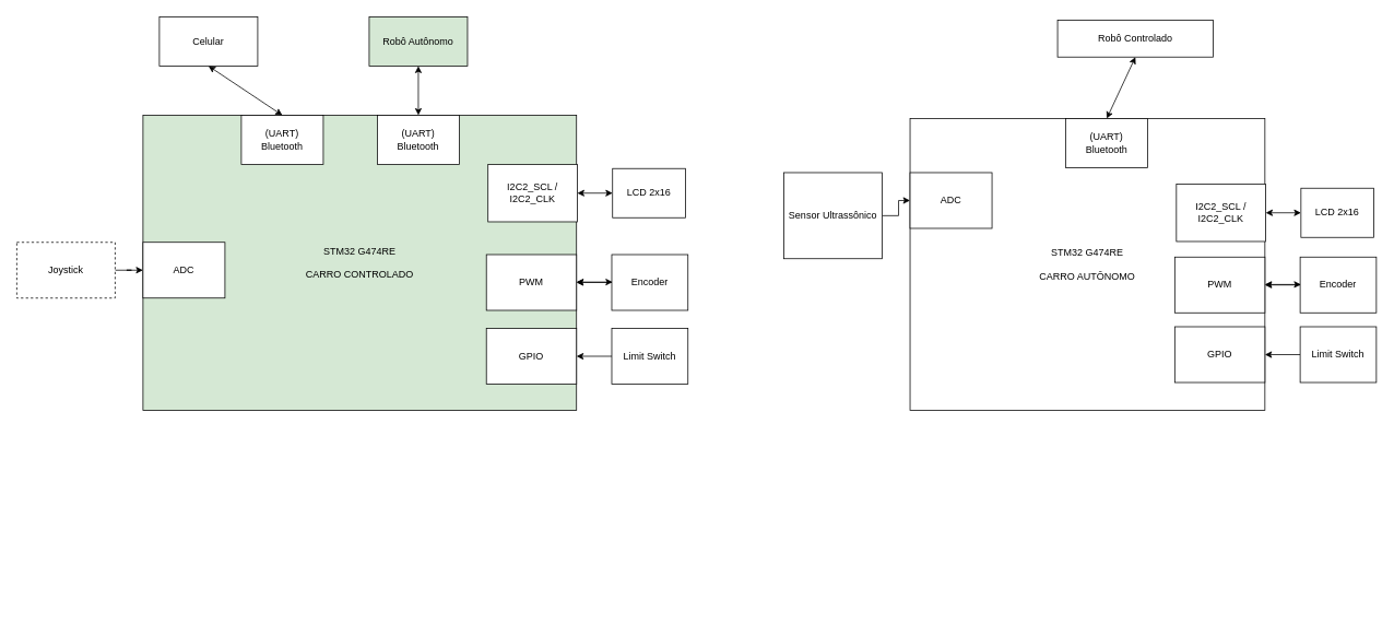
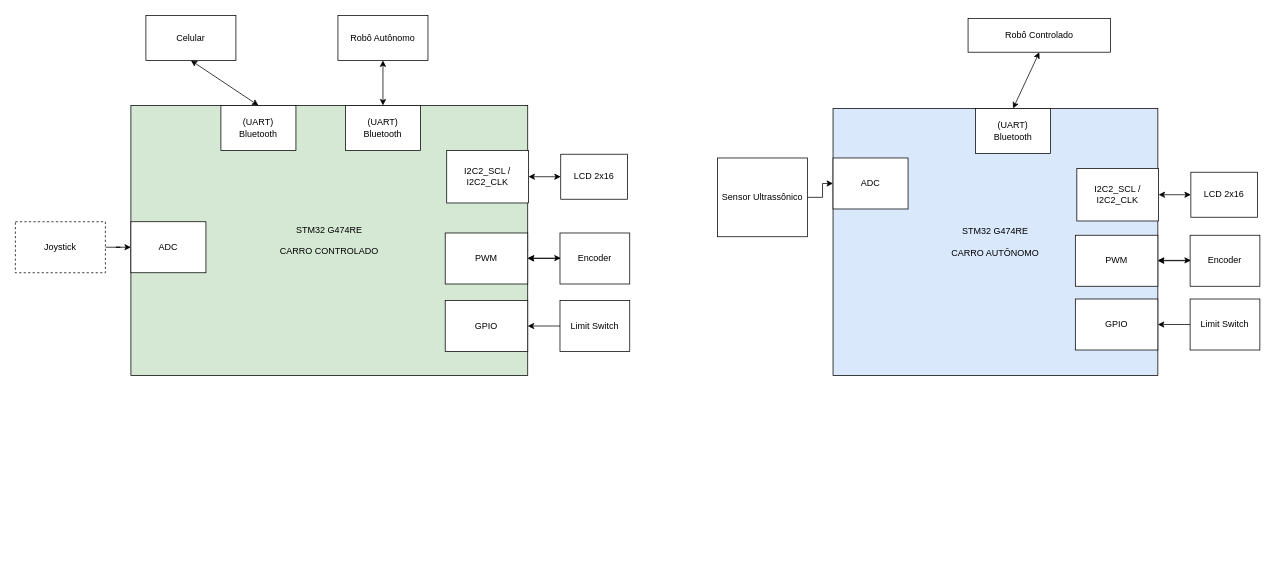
- <mxCell id="15" value="Robô Autônomo" style="rounded=0;whiteSpace=wrap;html=1;fillColor=#d5e8d4;" parent="1" vertex="1"><mxGeometry x="450" y="20" width="120" height="60" as="geometry" /></mxCell>
+ <mxCell id="15" value="Robô Autônomo" style="rounded=0;whiteSpace=wrap;html=1;" parent="1" vertex="1"><mxGeometry x="450" y="20" width="120" height="60" as="geometry" /></mxCell>
- <mxCell id="20" value="STM32 G474RE&lt;br&gt;&lt;br&gt;CARRO AUTÔNOMO" style="rounded=0;whiteSpace=wrap;html=1;" parent="1" vertex="1"><mxGeometry x="1110" y="144" width="433" height="356" as="geometry" /></mxCell>
+ <mxCell id="20" value="STM32 G474RE&lt;br&gt;&lt;br&gt;CARRO AUTÔNOMO" style="rounded=0;whiteSpace=wrap;html=1;fillColor=#dae8fc;" parent="1" vertex="1"><mxGeometry x="1110" y="144" width="433" height="356" as="geometry" /></mxCell>
